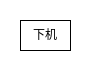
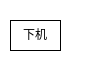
- <mxCell id="2" value="下机" style="rounded=0;whiteSpace=wrap;html=1;" parent="1" vertex="1"><mxGeometry x="20" y="20" width="50" height="30" as="geometry" /></mxCell>
+ <mxCell id="2" value="下机" style="rounded=0;whiteSpace=wrap;html=1;" parent="1" vertex="1"><mxGeometry x="10" y="20" width="50" height="30" as="geometry" /></mxCell>
